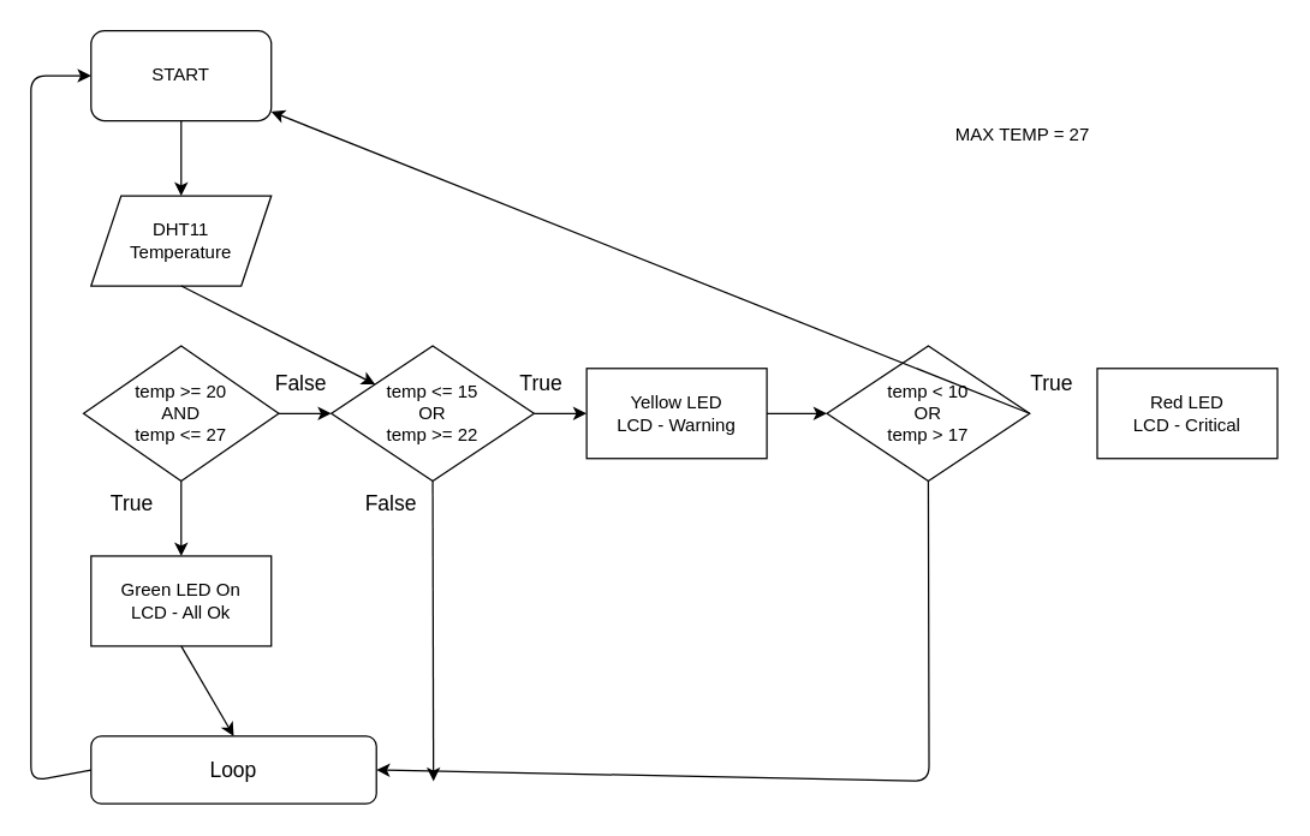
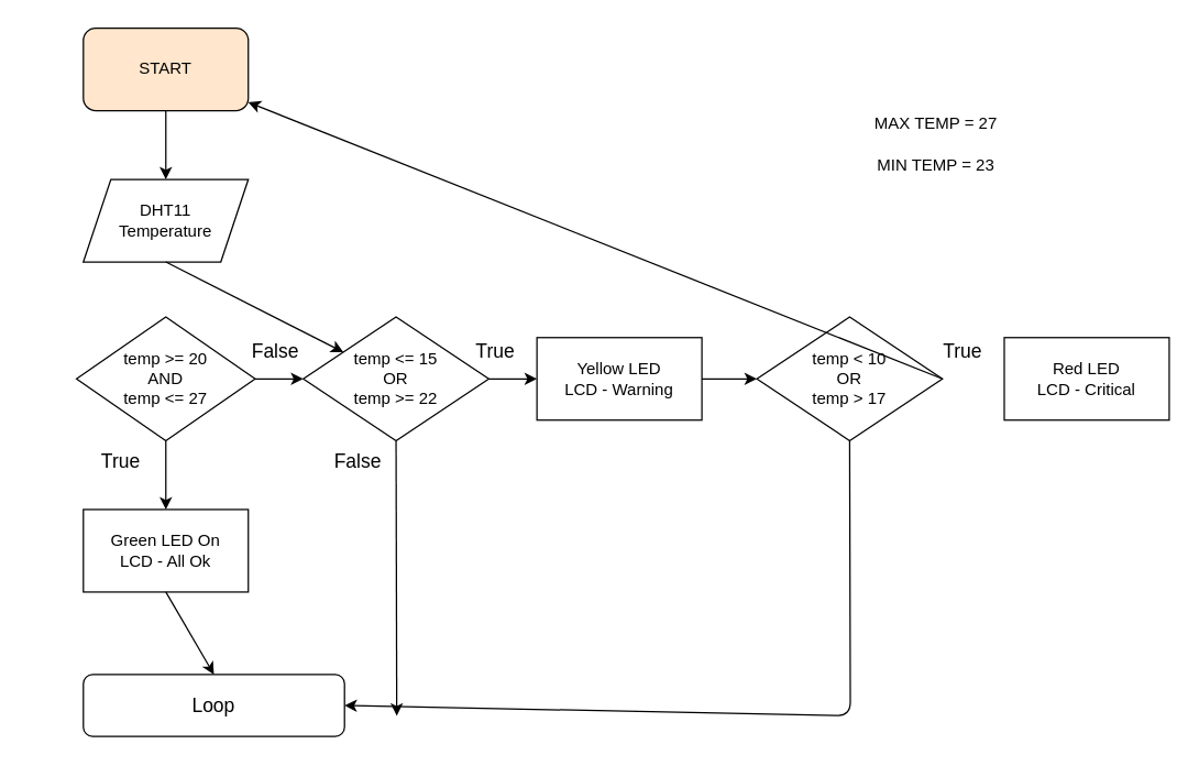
- <mxCell id="2" value="START" style="rounded=1;whiteSpace=wrap;html=1;" parent="1" vertex="1"><mxGeometry x="60" width="120" height="60" as="geometry" y="20" /></mxCell>
+ <mxCell id="2" value="START" style="rounded=1;whiteSpace=wrap;html=1;fillColor=#ffe6cc;" parent="1" vertex="1"><mxGeometry x="60" width="120" height="60" as="geometry" y="20" /></mxCell>
+ <mxCell id="28" value="MIN TEMP = 23&lt;br&gt;" style="text;html=1;align=center;verticalAlign=middle;resizable=0;points=[];autosize=1;" vertex="1" parent="1"><mxGeometry x="630" y="110" width="100" height="20" as="geometry" /></mxCell>
- <mxCell id="17" value="" style="endArrow=classic;html=1;exitX=0;exitY=0.5;exitDx=0;exitDy=0;entryX=0;entryY=0.5;entryDx=0;entryDy=0;" parent="1" source="15" target="2" edge="1"><mxGeometry width="50" height="50" relative="1" as="geometry"><mxPoint x="270" y="560" as="sourcePoint" /><mxPoint x="210" y="50" as="targetPoint" /><Array as="points"><mxPoint x="20" y="520" /><mxPoint x="20" y="50" /></Array></mxGeometry></mxCell>
